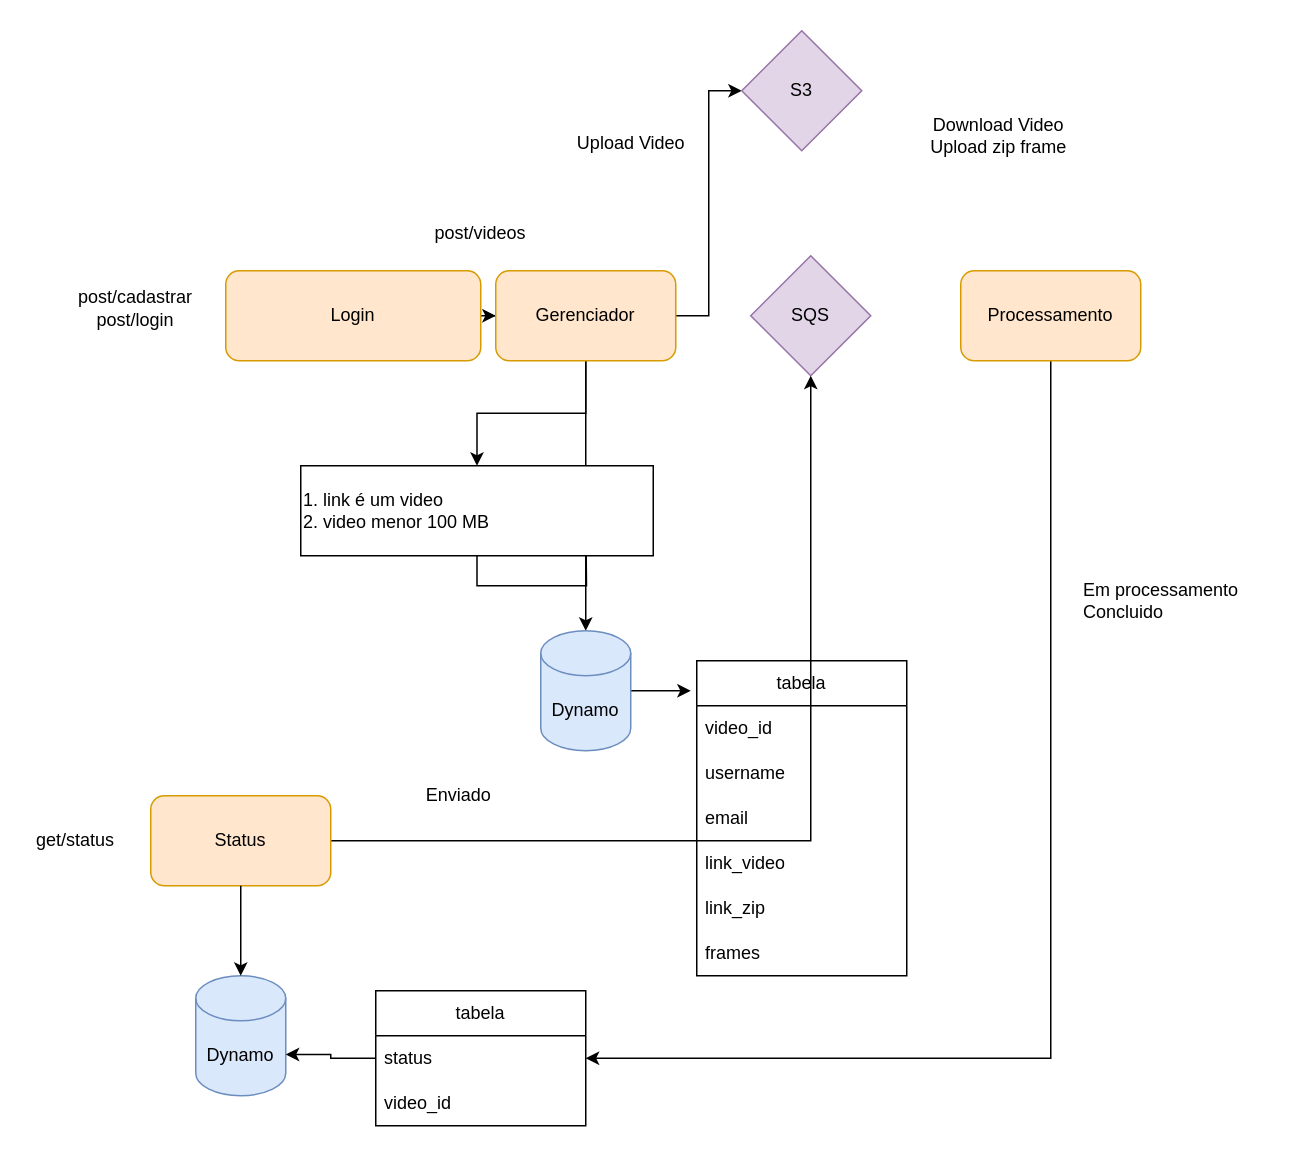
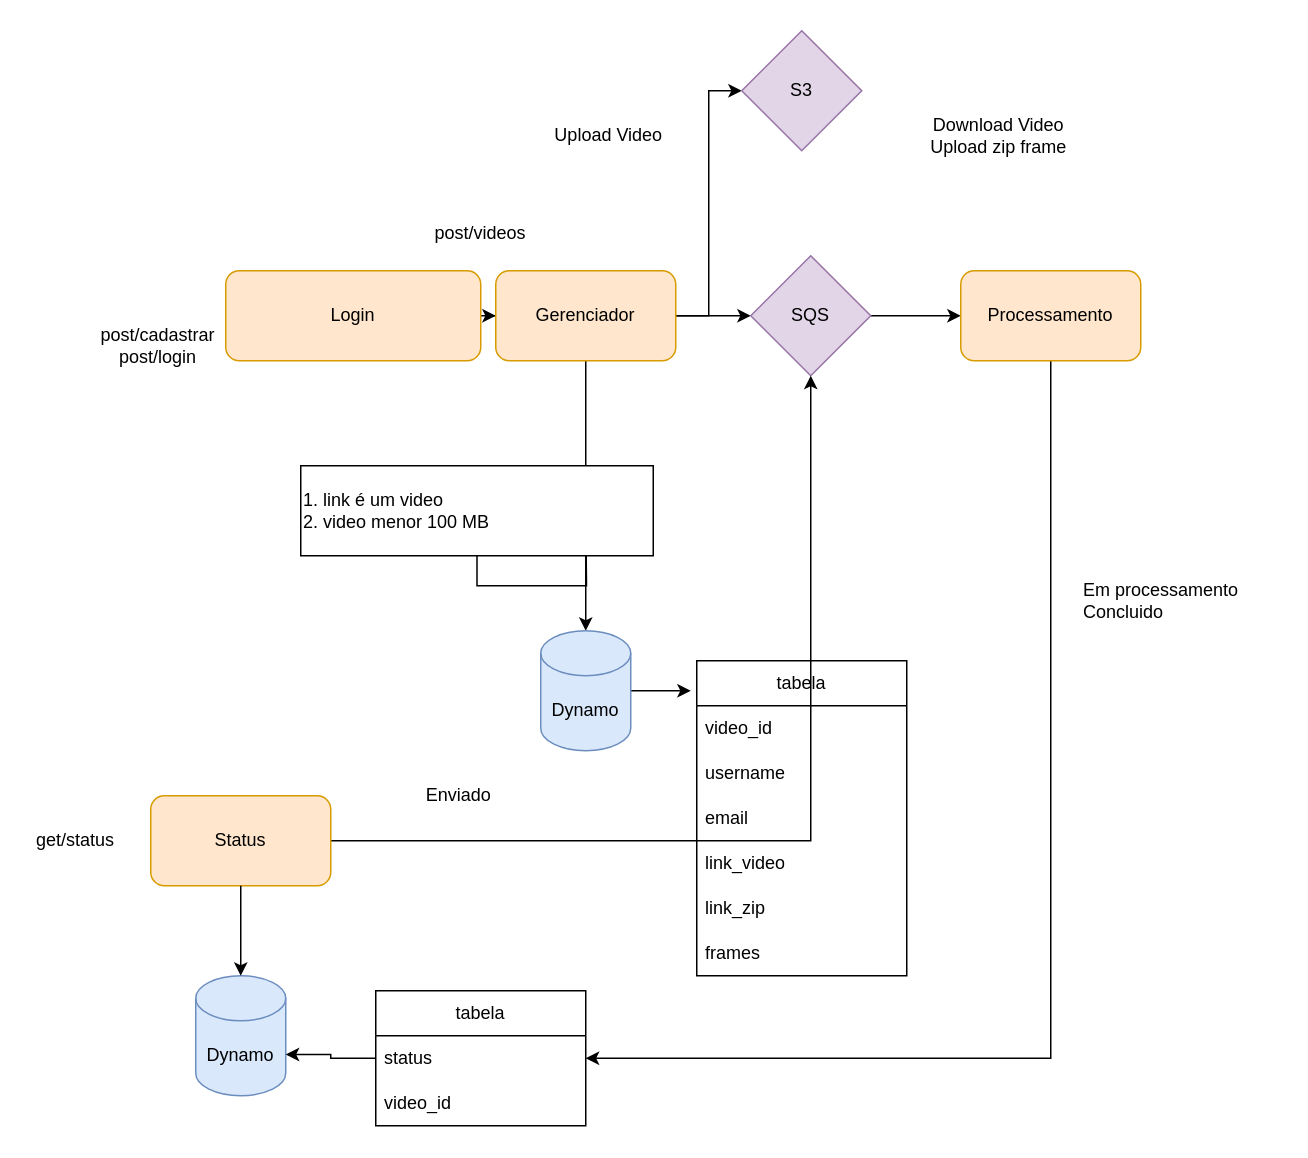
- <mxCell id="24" value="Upload Video" style="text;html=1;align=center;verticalAlign=middle;resizable=0;points=[];autosize=1;strokeColor=none;fillColor=none;" vertex="1" parent="1"><mxGeometry x="370" y="80" width="100" height="30" as="geometry" /></mxCell>
+ <mxCell id="24" value="Upload Video" style="text;html=1;align=center;verticalAlign=middle;resizable=0;points=[];autosize=1;strokeColor=none;fillColor=none;" vertex="1" parent="1"><mxGeometry x="355" y="75" width="100" height="30" as="geometry" /></mxCell>
- <mxCell id="35" value="post/cadastrar&lt;div&gt;post/login&lt;/div&gt;" style="text;html=1;align=center;verticalAlign=middle;whiteSpace=wrap;rounded=0;" vertex="1" parent="1"><mxGeometry x="60" y="190" width="60" height="30" as="geometry" /></mxCell>
+ <mxCell id="35" value="post/cadastrar&lt;div&gt;post/login&lt;/div&gt;" style="text;html=1;align=center;verticalAlign=middle;whiteSpace=wrap;rounded=0;" vertex="1" parent="1"><mxGeometry x="75" y="215" width="60" height="30" as="geometry" /></mxCell>
+ <mxCell id="8" style="edgeStyle=orthogonalEdgeStyle;rounded=0;orthogonalLoop=1;jettySize=auto;html=1;entryX=0;entryY=0.5;entryDx=0;entryDy=0;" edge="1" parent="1" source="9" target="13"><mxGeometry relative="1" as="geometry" /></mxCell>
- <mxCell id="4" style="edgeStyle=orthogonalEdgeStyle;rounded=0;orthogonalLoop=1;jettySize=auto;html=1;" edge="1" parent="1" source="7" target="22"><mxGeometry relative="1" as="geometry" /></mxCell>
+ <mxCell id="4" style="edgeStyle=orthogonalEdgeStyle;rounded=0;orthogonalLoop=1;jettySize=auto;html=1;" edge="1" parent="1" source="7" target="9"><mxGeometry relative="1" as="geometry" /></mxCell>
